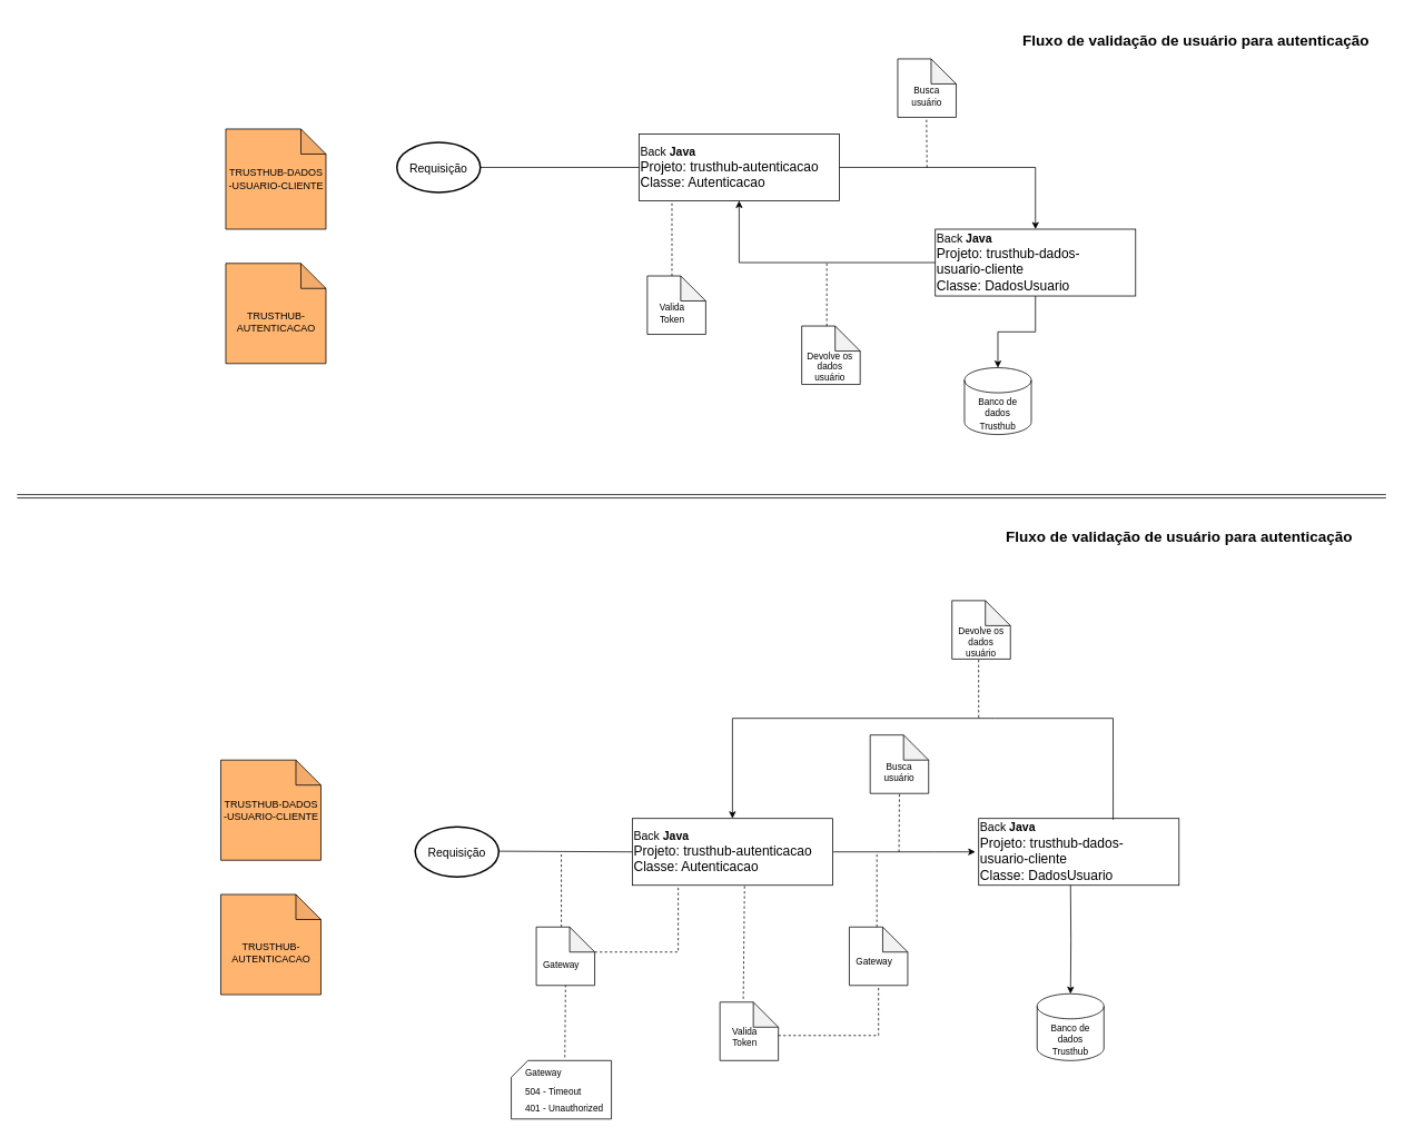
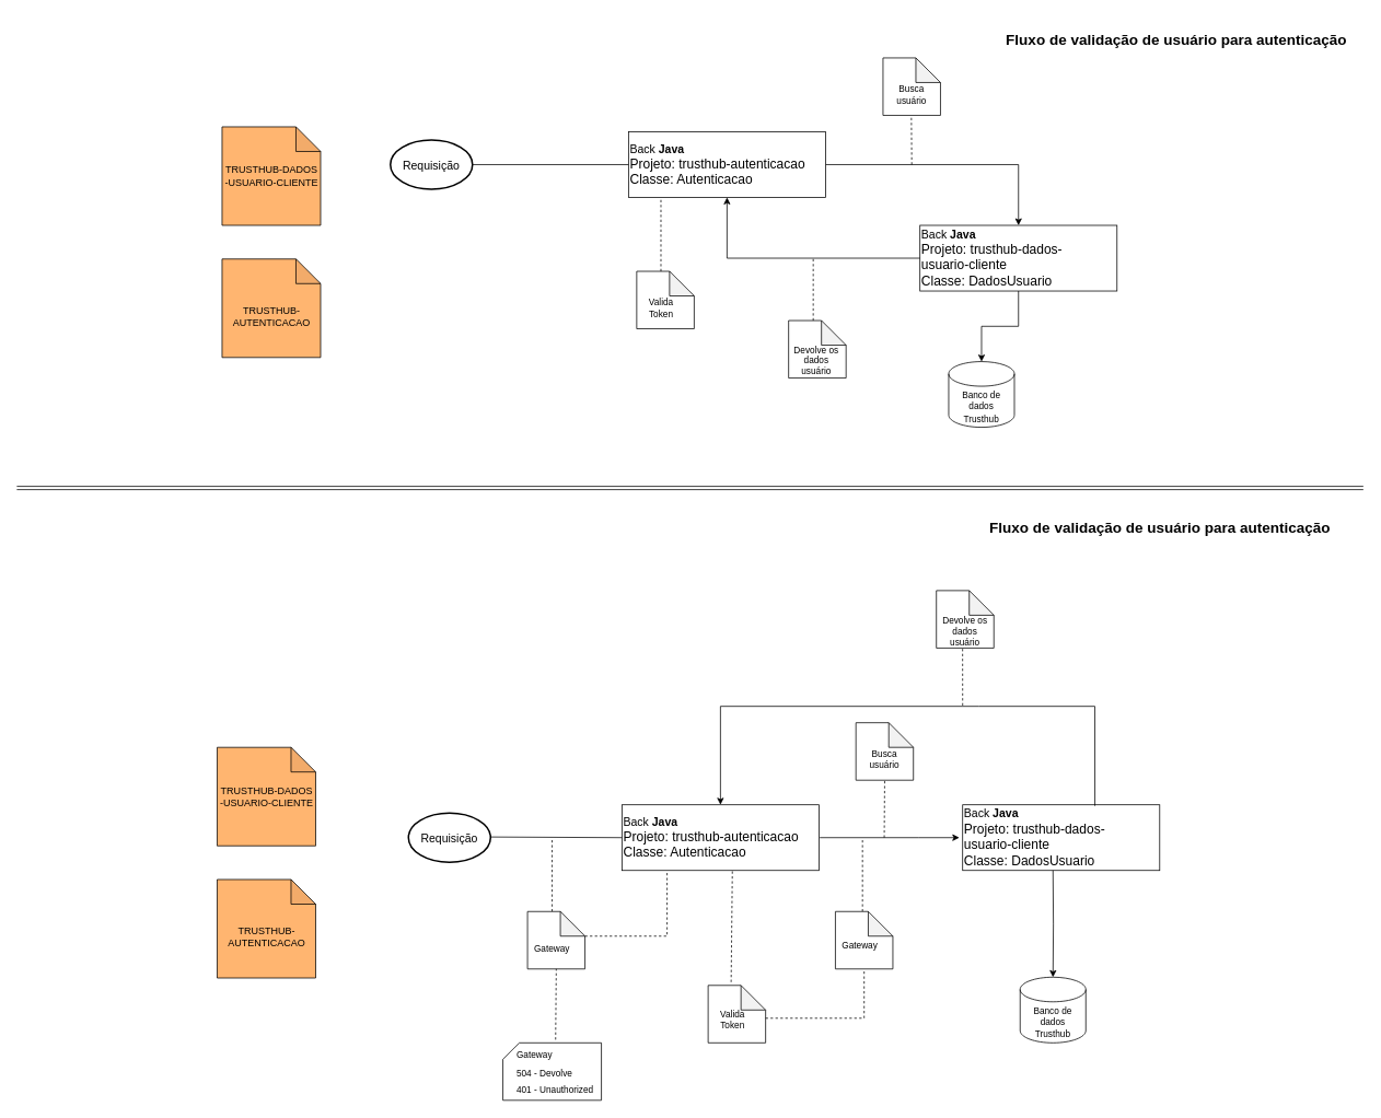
- <mxCell id="57" value="&lt;font style=&quot;&quot;&gt;&lt;font style=&quot;font-size: 11px;&quot;&gt;Gateway&lt;br&gt;&lt;/font&gt;&lt;font style=&quot;font-size: 11px;&quot;&gt;504 - Timeout&lt;br&gt;&lt;/font&gt;&lt;font style=&quot;font-size: 11px;&quot;&gt;401 - Unauthorized&lt;/font&gt;&lt;br&gt;&lt;/font&gt;" style="text;html=1;strokeColor=none;fillColor=none;align=left;verticalAlign=middle;whiteSpace=wrap;rounded=0;fontSize=18;" vertex="1" parent="1"><mxGeometry x="627" y="1270" width="115" height="69" as="geometry" /></mxCell>
+ <mxCell id="57" value="&lt;font style=&quot;&quot;&gt;&lt;font style=&quot;font-size: 11px;&quot;&gt;Gateway&lt;br&gt;&lt;/font&gt;&lt;font style=&quot;font-size: 11px;&quot;&gt;504 - Devolve&lt;br&gt;&lt;/font&gt;&lt;font style=&quot;font-size: 11px;&quot;&gt;401 - Unauthorized&lt;/font&gt;&lt;br&gt;&lt;/font&gt;" style="text;html=1;strokeColor=none;fillColor=none;align=left;verticalAlign=middle;whiteSpace=wrap;rounded=0;fontSize=18;" vertex="1" parent="1"><mxGeometry x="627" y="1270" width="115" height="69" as="geometry" /></mxCell>
